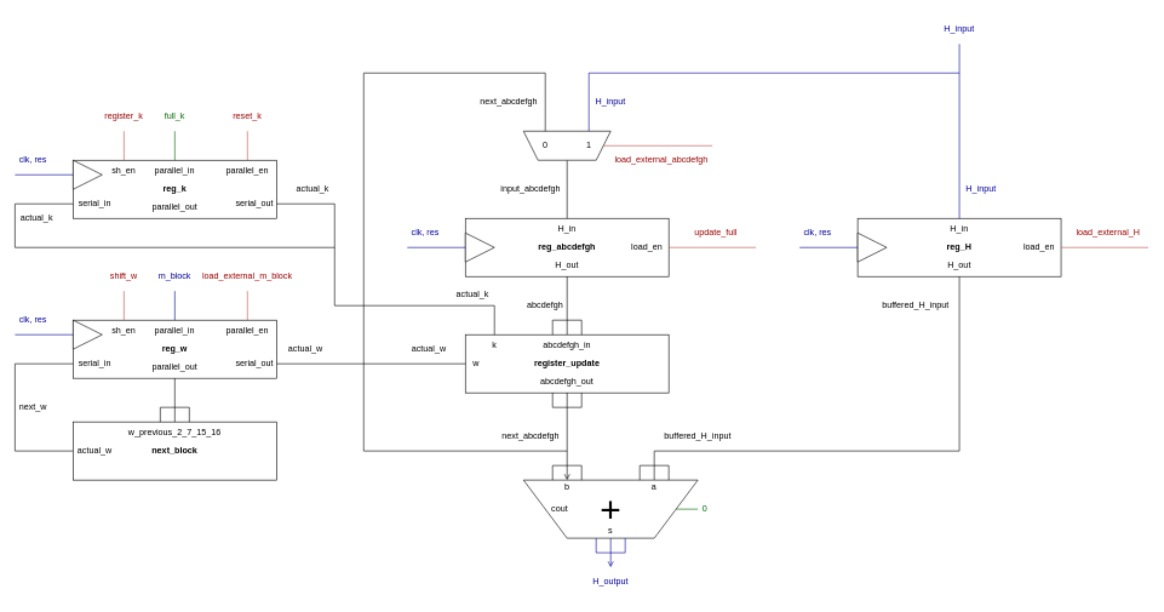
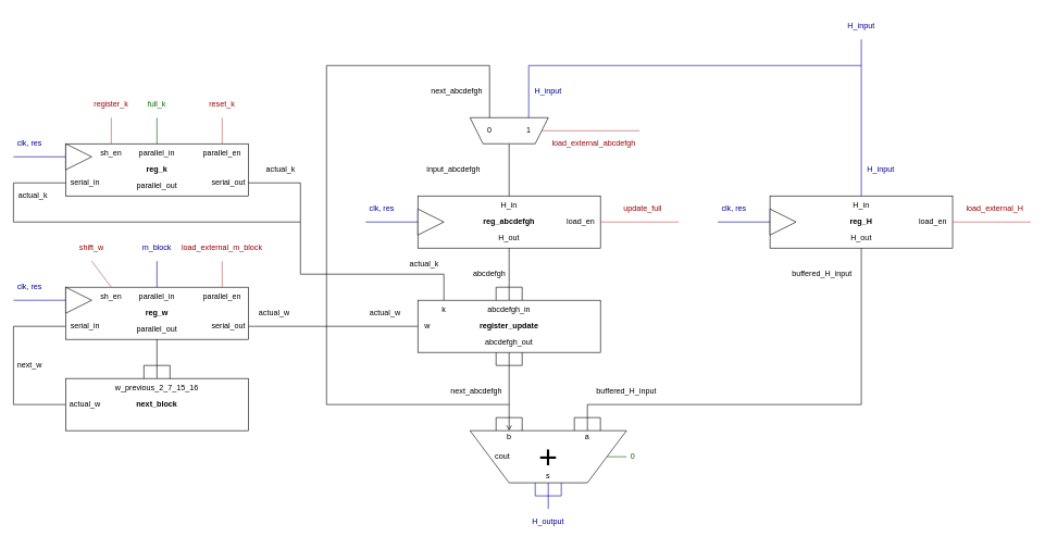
- <mxCell id="29" value="input_abcdefgh" style="text;html=1;align=center;verticalAlign=middle;whiteSpace=wrap;rounded=0;" parent="1" vertex="1"><mxGeometry x="680" y="240" width="100" height="40" as="geometry" /></mxCell>
+ <mxCell id="29" value="input_abcdefgh" style="text;html=1;align=center;verticalAlign=middle;whiteSpace=wrap;rounded=0;" parent="1" vertex="1"><mxGeometry x="645" y="240" width="100" height="40" as="geometry" /></mxCell>
- <mxCell id="87" value="shift_w" style="text;html=1;align=center;verticalAlign=middle;whiteSpace=wrap;rounded=0;fontColor=#990000;" parent="1" vertex="1"><mxGeometry x="140" y="360" width="60" height="40" as="geometry" /></mxCell>
+ <mxCell id="87" value="shift_w" style="text;html=1;align=center;verticalAlign=middle;whiteSpace=wrap;rounded=0;fontColor=#990000;" parent="1" vertex="1"><mxGeometry x="110" y="360" width="60" height="40" as="geometry" /></mxCell>
- <mxCell id="59" value="" style="endArrow=open;html=1;rounded=0;exitX=0.5;exitY=1;exitDx=0;exitDy=0;strokeColor=#000099;entryX=0.5;entryY=0;entryDx=0;entryDy=0;" parent="1" source="52" target="53" edge="1"><mxGeometry width="50" height="50" relative="1" as="geometry"><mxPoint x="940" y="710" as="sourcePoint" /><mxPoint x="910" y="810" as="targetPoint" /></mxGeometry></mxCell>
+ <mxCell id="59" value="" style="endArrow=none;html=1;rounded=0;exitX=0.5;exitY=1;exitDx=0;exitDy=0;strokeColor=#000099;entryX=0.5;entryY=0;entryDx=0;entryDy=0;" parent="1" source="52" target="53" edge="1"><mxGeometry width="50" height="50" relative="1" as="geometry"><mxPoint x="940" y="710" as="sourcePoint" /><mxPoint x="910" y="810" as="targetPoint" /></mxGeometry></mxCell>
